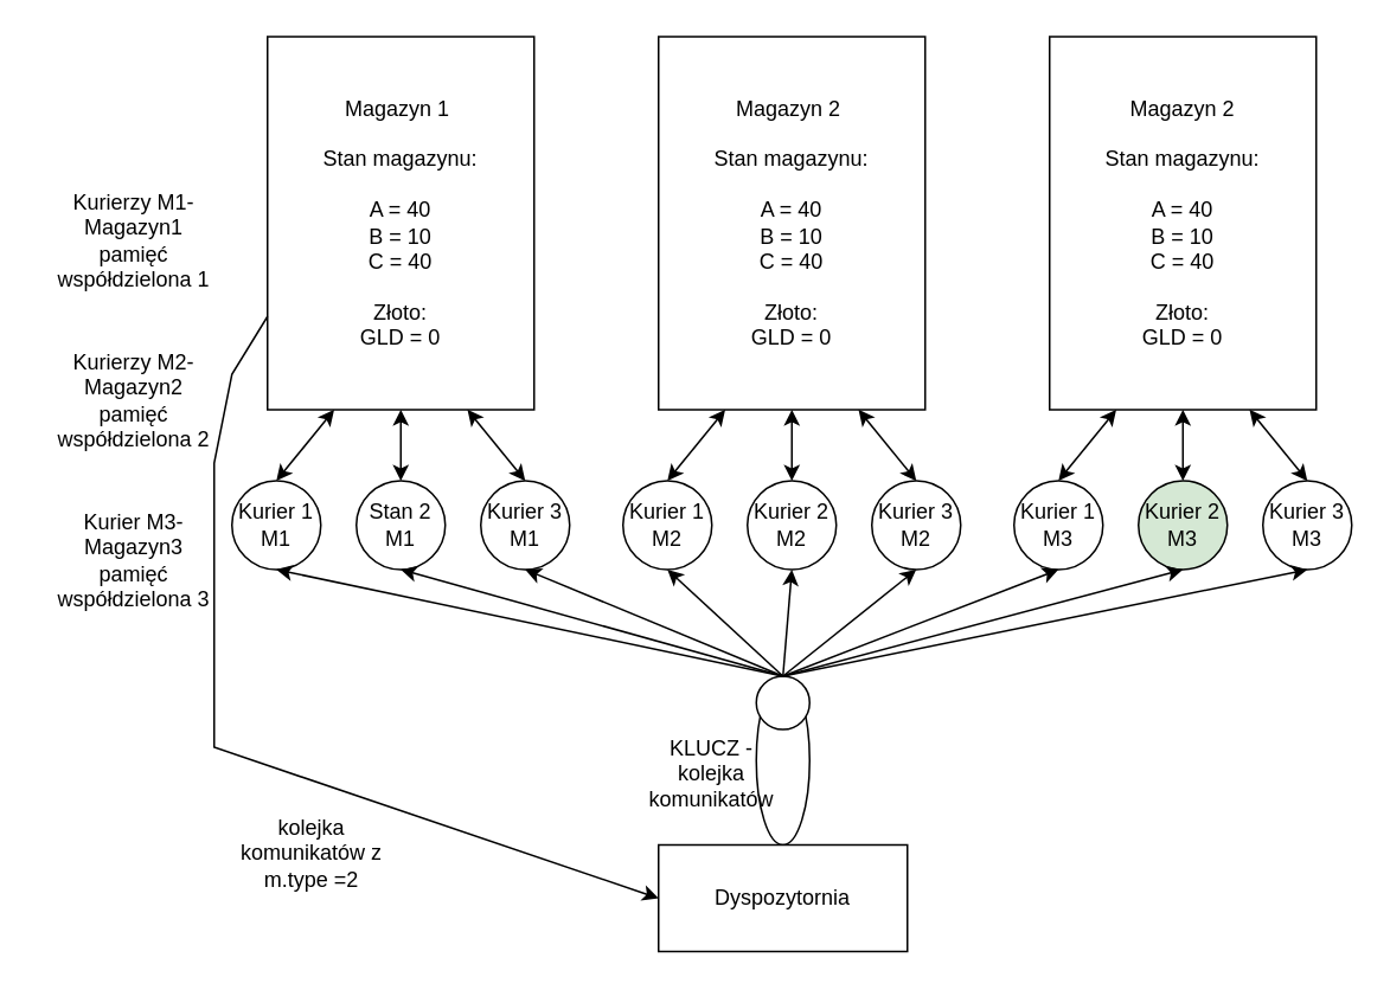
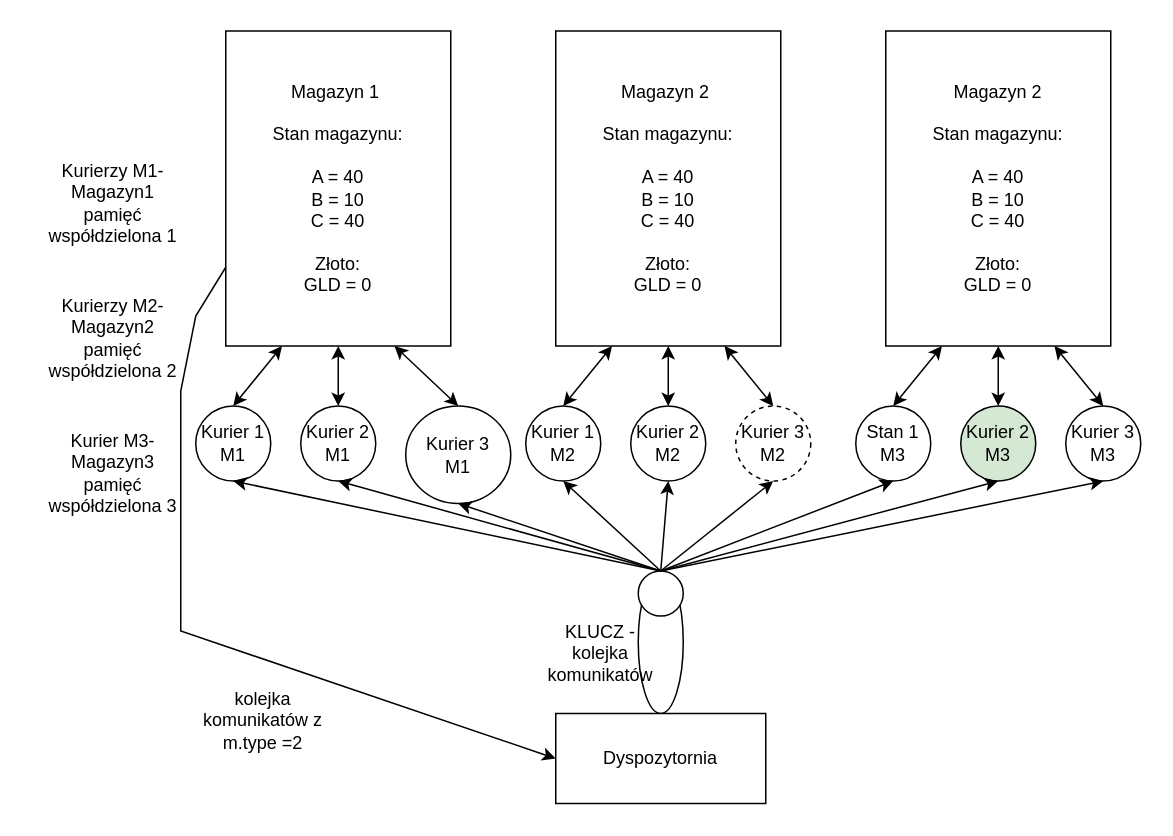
- <mxCell id="7" value="Stan 2&lt;br&gt;M1" style="ellipse;whiteSpace=wrap;html=1;aspect=fixed;" vertex="1" parent="1"><mxGeometry x="200" y="270" width="50" height="50" as="geometry" /></mxCell>
+ <mxCell id="7" value="Kurier 2&lt;br&gt;M1" style="ellipse;whiteSpace=wrap;html=1;aspect=fixed;" vertex="1" parent="1"><mxGeometry x="200" y="270" width="50" height="50" as="geometry" /></mxCell>
- <mxCell id="8" value="Kurier 3&lt;br&gt;M1" style="ellipse;whiteSpace=wrap;html=1;aspect=fixed;" vertex="1" parent="1"><mxGeometry x="270" y="270" width="50" height="50" as="geometry" /></mxCell>
+ <mxCell id="8" value="Kurier 3&lt;br&gt;M1" style="ellipse;whiteSpace=wrap;html=1;aspect=fixed;" vertex="1" parent="1"><mxGeometry x="270" y="270" width="70" height="65" as="geometry" /></mxCell>
- <mxCell id="11" value="Kurier 3&lt;br&gt;M2" style="ellipse;whiteSpace=wrap;html=1;aspect=fixed;" vertex="1" parent="1"><mxGeometry x="490" y="270" width="50" height="50" as="geometry" /></mxCell>
+ <mxCell id="11" value="Kurier 3&lt;br&gt;M2" style="ellipse;whiteSpace=wrap;html=1;aspect=fixed;dashed=1;" vertex="1" parent="1"><mxGeometry x="490" y="270" width="50" height="50" as="geometry" /></mxCell>
- <mxCell id="12" value="Kurier 1&lt;br&gt;M3" style="ellipse;whiteSpace=wrap;html=1;aspect=fixed;" vertex="1" parent="1"><mxGeometry x="570" y="270" width="50" height="50" as="geometry" /></mxCell>
+ <mxCell id="12" value="Stan 1&lt;br&gt;M3" style="ellipse;whiteSpace=wrap;html=1;aspect=fixed;" vertex="1" parent="1"><mxGeometry x="570" y="270" width="50" height="50" as="geometry" /></mxCell>
